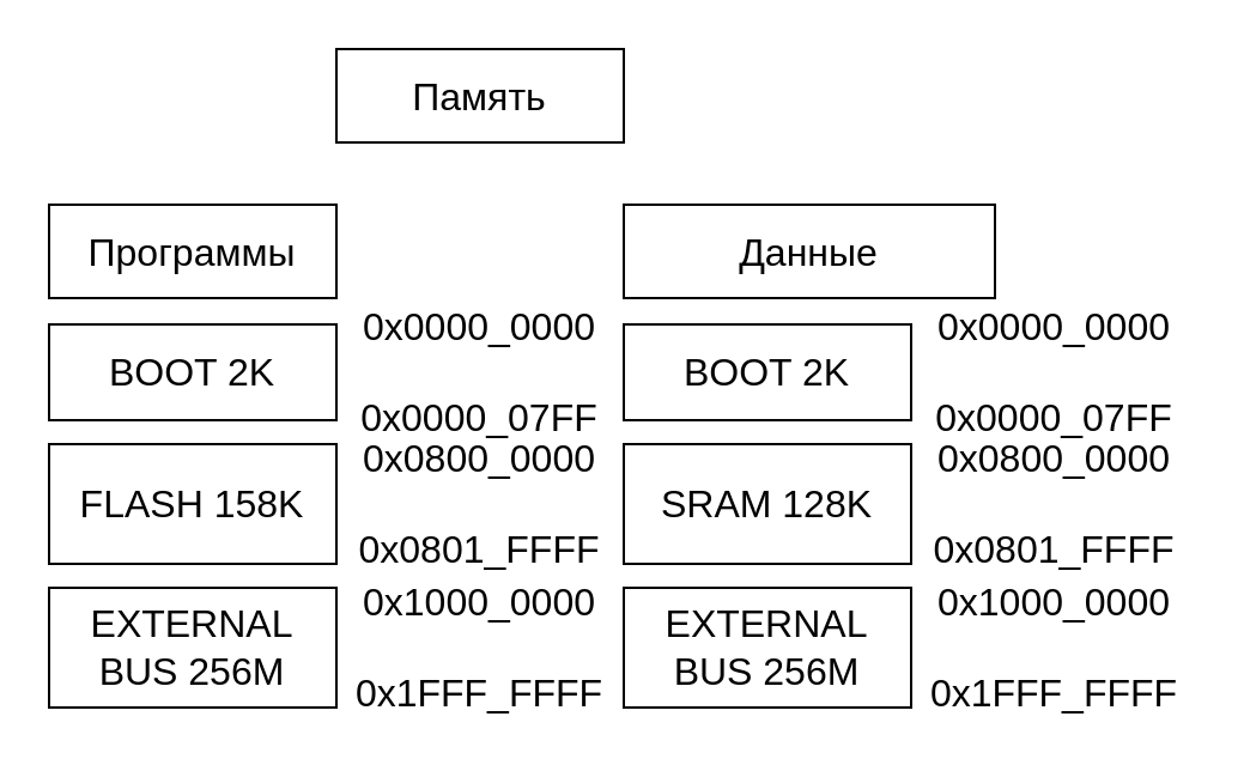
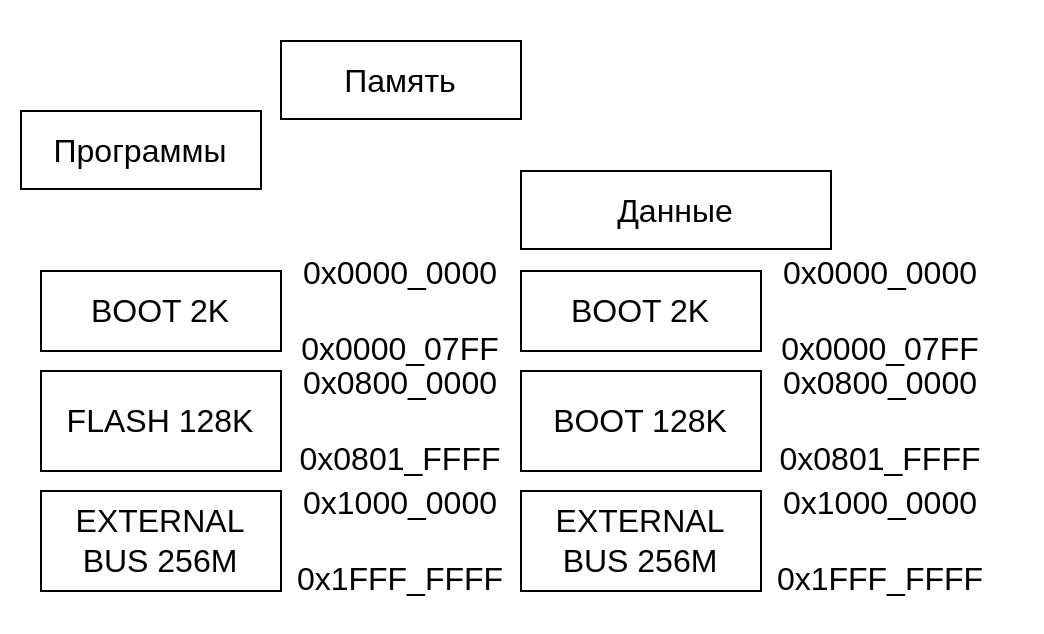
- <mxCell id="3" value="Программы" style="rounded=0;whiteSpace=wrap;html=1;fontSize=16;" vertex="1" parent="1"><mxGeometry x="20" y="85" width="120" height="39" as="geometry" /></mxCell>
+ <mxCell id="3" value="Программы" style="rounded=0;whiteSpace=wrap;html=1;fontSize=16;" vertex="1" parent="1"><mxGeometry x="10" y="55" width="120" height="39" as="geometry" /></mxCell>
- <mxCell id="6" value="FLASH 158K" style="rounded=0;whiteSpace=wrap;html=1;fontSize=16;" vertex="1" parent="1"><mxGeometry x="20" y="185" width="120" height="50" as="geometry" /></mxCell>
+ <mxCell id="6" value="FLASH 128K" style="rounded=0;whiteSpace=wrap;html=1;fontSize=16;" vertex="1" parent="1"><mxGeometry x="20" y="185" width="120" height="50" as="geometry" /></mxCell>
- <mxCell id="12" value="SRAM 128K" style="rounded=0;whiteSpace=wrap;html=1;fontSize=16;" vertex="1" parent="1"><mxGeometry x="260" y="185" width="120" height="50" as="geometry" /></mxCell>
+ <mxCell id="12" value="BOOT 128K" style="rounded=0;whiteSpace=wrap;html=1;fontSize=16;" vertex="1" parent="1"><mxGeometry x="260" y="185" width="120" height="50" as="geometry" /></mxCell>
